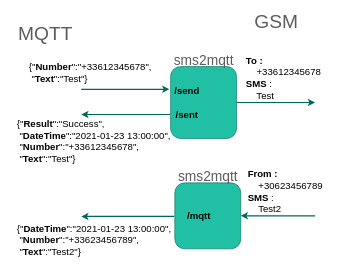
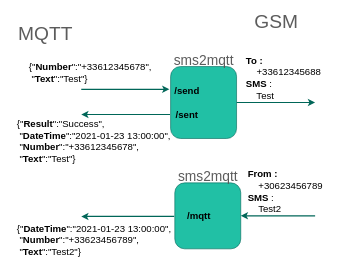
- <mxCell id="8" value="&lt;div style=&quot;text-align: left ; font-size: 16px&quot;&gt;&lt;b&gt;&lt;font style=&quot;font-size: 16px&quot; color=&quot;#000000&quot;&gt;To :&amp;nbsp;&lt;/font&gt;&lt;/b&gt;&lt;/div&gt;&lt;div style=&quot;text-align: left ; font-size: 16px&quot;&gt;&lt;span&gt;&lt;font style=&quot;font-size: 16px&quot; color=&quot;#000000&quot;&gt;&amp;nbsp; &amp;nbsp; +33612345678&lt;/font&gt;&lt;/span&gt;&lt;/div&gt;&lt;div style=&quot;text-align: left ; font-size: 16px&quot;&gt;&lt;span&gt;&lt;font style=&quot;font-size: 16px&quot; color=&quot;#000000&quot;&gt;&lt;b&gt;SMS &lt;/b&gt;:&amp;nbsp;&lt;/font&gt;&lt;/span&gt;&lt;/div&gt;&lt;div style=&quot;text-align: left ; font-size: 16px&quot;&gt;&lt;font style=&quot;font-size: 16px&quot; color=&quot;#000000&quot;&gt;&amp;nbsp; &amp;nbsp; Test&lt;/font&gt;&lt;/div&gt;" style="text;html=1;resizable=0;autosize=1;align=center;verticalAlign=middle;points=[];fillColor=none;strokeColor=none;fontColor=#5C5C5C;rounded=1;" parent="1" vertex="1"><mxGeometry x="402" y="99" width="140" height="60" as="geometry" /></mxCell>
+ <mxCell id="8" value="&lt;div style=&quot;text-align: left ; font-size: 16px&quot;&gt;&lt;b&gt;&lt;font style=&quot;font-size: 16px&quot; color=&quot;#000000&quot;&gt;To :&amp;nbsp;&lt;/font&gt;&lt;/b&gt;&lt;/div&gt;&lt;div style=&quot;text-align: left ; font-size: 16px&quot;&gt;&lt;span&gt;&lt;font style=&quot;font-size: 16px&quot; color=&quot;#000000&quot;&gt;&amp;nbsp; &amp;nbsp; +33612345688&lt;/font&gt;&lt;/span&gt;&lt;/div&gt;&lt;div style=&quot;text-align: left ; font-size: 16px&quot;&gt;&lt;span&gt;&lt;font style=&quot;font-size: 16px&quot; color=&quot;#000000&quot;&gt;&lt;b&gt;SMS &lt;/b&gt;:&amp;nbsp;&lt;/font&gt;&lt;/span&gt;&lt;/div&gt;&lt;div style=&quot;text-align: left ; font-size: 16px&quot;&gt;&lt;font style=&quot;font-size: 16px&quot; color=&quot;#000000&quot;&gt;&amp;nbsp; &amp;nbsp; Test&lt;/font&gt;&lt;/div&gt;" style="text;html=1;resizable=0;autosize=1;align=center;verticalAlign=middle;points=[];fillColor=none;strokeColor=none;fontColor=#5C5C5C;rounded=1;" parent="1" vertex="1"><mxGeometry x="402" y="99" width="140" height="60" as="geometry" /></mxCell>
